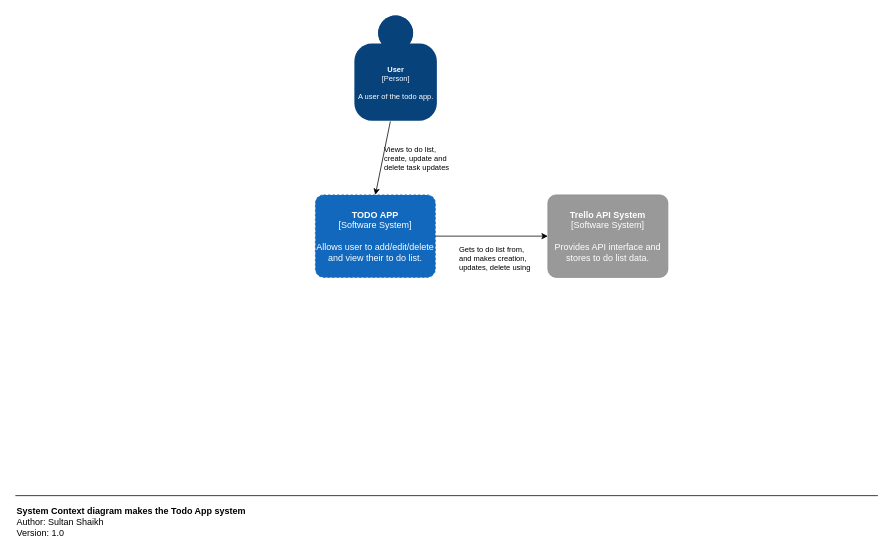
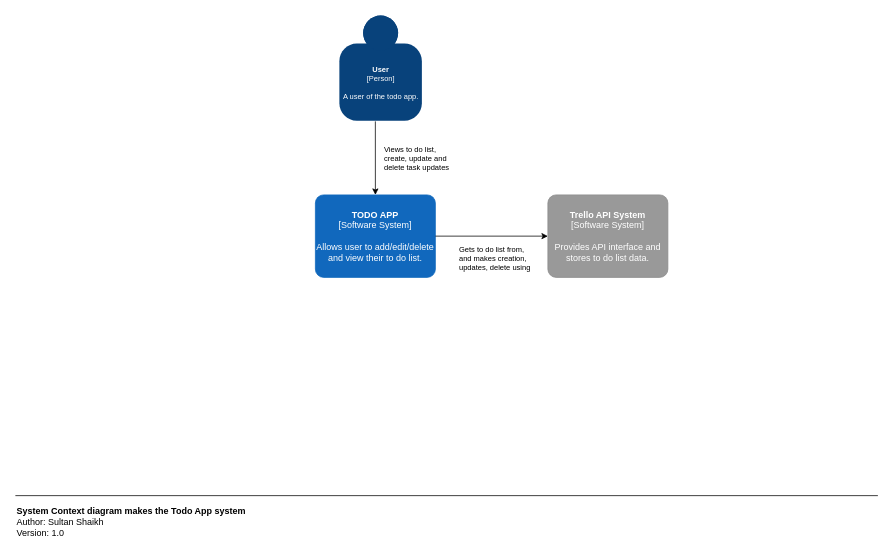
- <mxCell id="3" value="&lt;b style=&quot;font-size: 10px;&quot;&gt;User&lt;/b&gt;&lt;div style=&quot;font-size: 10px;&quot;&gt;[Person]&lt;/div&gt;&lt;br style=&quot;font-size: 10px;&quot;&gt;&lt;div style=&quot;font-size: 10px;&quot;&gt;A user of the todo app.&lt;/div&gt;" style="html=1;dashed=0;whitespace=wrap;fillColor=#08427b;strokeColor=none;fontColor=#ffffff;shape=mxgraph.c4.person;align=center;metaEdit=1;points=[[0.5,0,0],[1,0.5,0],[1,0.75,0],[0.75,1,0],[0.5,1,0],[0.25,1,0],[0,0.75,0],[0,0.5,0]];metaData={&quot;c4Type&quot;:{&quot;editable&quot;:false}};spacing=2;fontSize=10;" vertex="1" parent="1"><mxGeometry x="472" y="20" width="110.0" height="140" as="geometry" /></mxCell>
+ <mxCell id="3" value="&lt;b style=&quot;font-size: 10px;&quot;&gt;User&lt;/b&gt;&lt;div style=&quot;font-size: 10px;&quot;&gt;[Person]&lt;/div&gt;&lt;br style=&quot;font-size: 10px;&quot;&gt;&lt;div style=&quot;font-size: 10px;&quot;&gt;A user of the todo app.&lt;/div&gt;" style="html=1;dashed=0;whitespace=wrap;fillColor=#08427b;strokeColor=none;fontColor=#ffffff;shape=mxgraph.c4.person;align=center;metaEdit=1;points=[[0.5,0,0],[1,0.5,0],[1,0.75,0],[0.75,1,0],[0.5,1,0],[0.25,1,0],[0,0.75,0],[0,0.5,0]];metaData={&quot;c4Type&quot;:{&quot;editable&quot;:false}};spacing=2;fontSize=10;" vertex="1" parent="1"><mxGeometry x="452" y="20" width="110.0" height="140" as="geometry" /></mxCell>
- <mxCell id="4" value="&lt;b&gt;TODO APP&lt;/b&gt;&lt;div&gt;[Software System]&lt;/div&gt;&lt;br&gt;&lt;div&gt;Allows user to add/edit/delete and view their to do list. &lt;/div&gt;" style="rounded=1;whiteSpace=wrap;html=1;labelBackgroundColor=none;fillColor=#1168BD;fontColor=#ffffff;align=center;arcSize=10;strokeColor=#1168BD;metaEdit=1;metaData={&quot;c4Type&quot;:{&quot;editable&quot;:false}};points=[[0.25,0,0],[0.5,0,0],[0.75,0,0],[1,0.25,0],[1,0.5,0],[1,0.75,0],[0.75,1,0],[0.5,1,0],[0.25,1,0],[0,0.75,0],[0,0.5,0],[0,0.25,0]];dashed=1;" vertex="1" parent="1"><mxGeometry x="420" y="259" width="160" height="110.0" as="geometry" /></mxCell>
+ <mxCell id="4" value="&lt;b&gt;TODO APP&lt;/b&gt;&lt;div&gt;[Software System]&lt;/div&gt;&lt;br&gt;&lt;div&gt;Allows user to add/edit/delete and view their to do list. &lt;/div&gt;" style="rounded=1;whiteSpace=wrap;html=1;labelBackgroundColor=none;fillColor=#1168BD;fontColor=#ffffff;align=center;arcSize=10;strokeColor=#1168BD;metaEdit=1;metaData={&quot;c4Type&quot;:{&quot;editable&quot;:false}};points=[[0.25,0,0],[0.5,0,0],[0.75,0,0],[1,0.25,0],[1,0.5,0],[1,0.75,0],[0.75,1,0],[0.5,1,0],[0.25,1,0],[0,0.75,0],[0,0.5,0],[0,0.25,0]];" vertex="1" parent="1"><mxGeometry x="420" y="259" width="160" height="110.0" as="geometry" /></mxCell>
